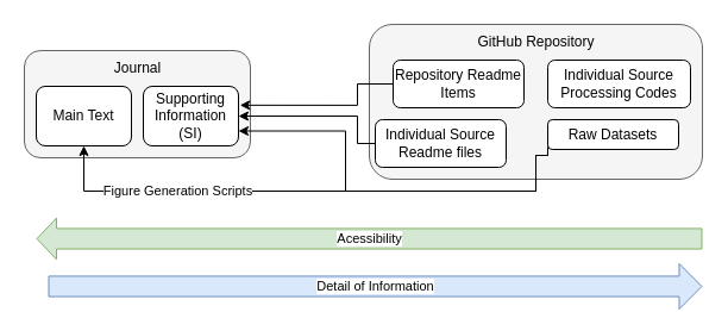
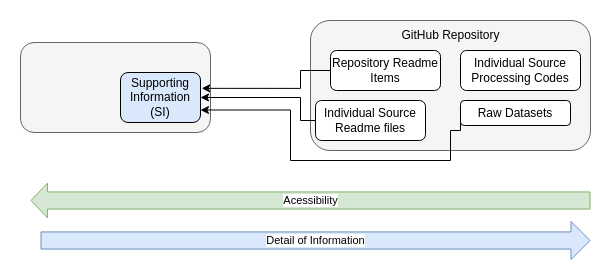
- <mxCell id="6" value="Journal" style="text;html=1;align=center;verticalAlign=middle;resizable=0;points=[];autosize=1;strokeColor=none;fillColor=none;" parent="1" vertex="1"><mxGeometry x="85" y="42" width="60" height="30" as="geometry" /></mxCell>
- <mxCell id="8" value="Main Text" style="rounded=1;whiteSpace=wrap;html=1;" parent="7" vertex="1"><mxGeometry x="30" y="72" width="80" height="50" as="geometry" /></mxCell>
- <mxCell id="9" value="Supporting Information (SI)" style="whiteSpace=wrap;html=1;rounded=1;" parent="7" vertex="1"><mxGeometry x="120" y="72" width="80" height="50" as="geometry" /></mxCell>
+ <mxCell id="9" value="Supporting Information (SI)" style="whiteSpace=wrap;html=1;rounded=1;fillColor=#dae8fc;" parent="7" vertex="1"><mxGeometry x="120" y="72" width="80" height="50" as="geometry" /></mxCell>
- <mxCell id="15" value="Figure Generation Scripts" style="edgeStyle=orthogonalEdgeStyle;rounded=0;orthogonalLoop=1;jettySize=auto;html=1;exitX=0;exitY=0.75;exitDx=0;exitDy=0;entryX=0.5;entryY=1;entryDx=0;entryDy=0;" parent="7" source="16" target="8" edge="1"><mxGeometry x="0.5" relative="1" as="geometry"><Array as="points"><mxPoint x="450" y="130" /><mxPoint x="450" y="160" /><mxPoint x="70" y="160" /></Array><mxPoint as="offset" /></mxGeometry></mxCell>
